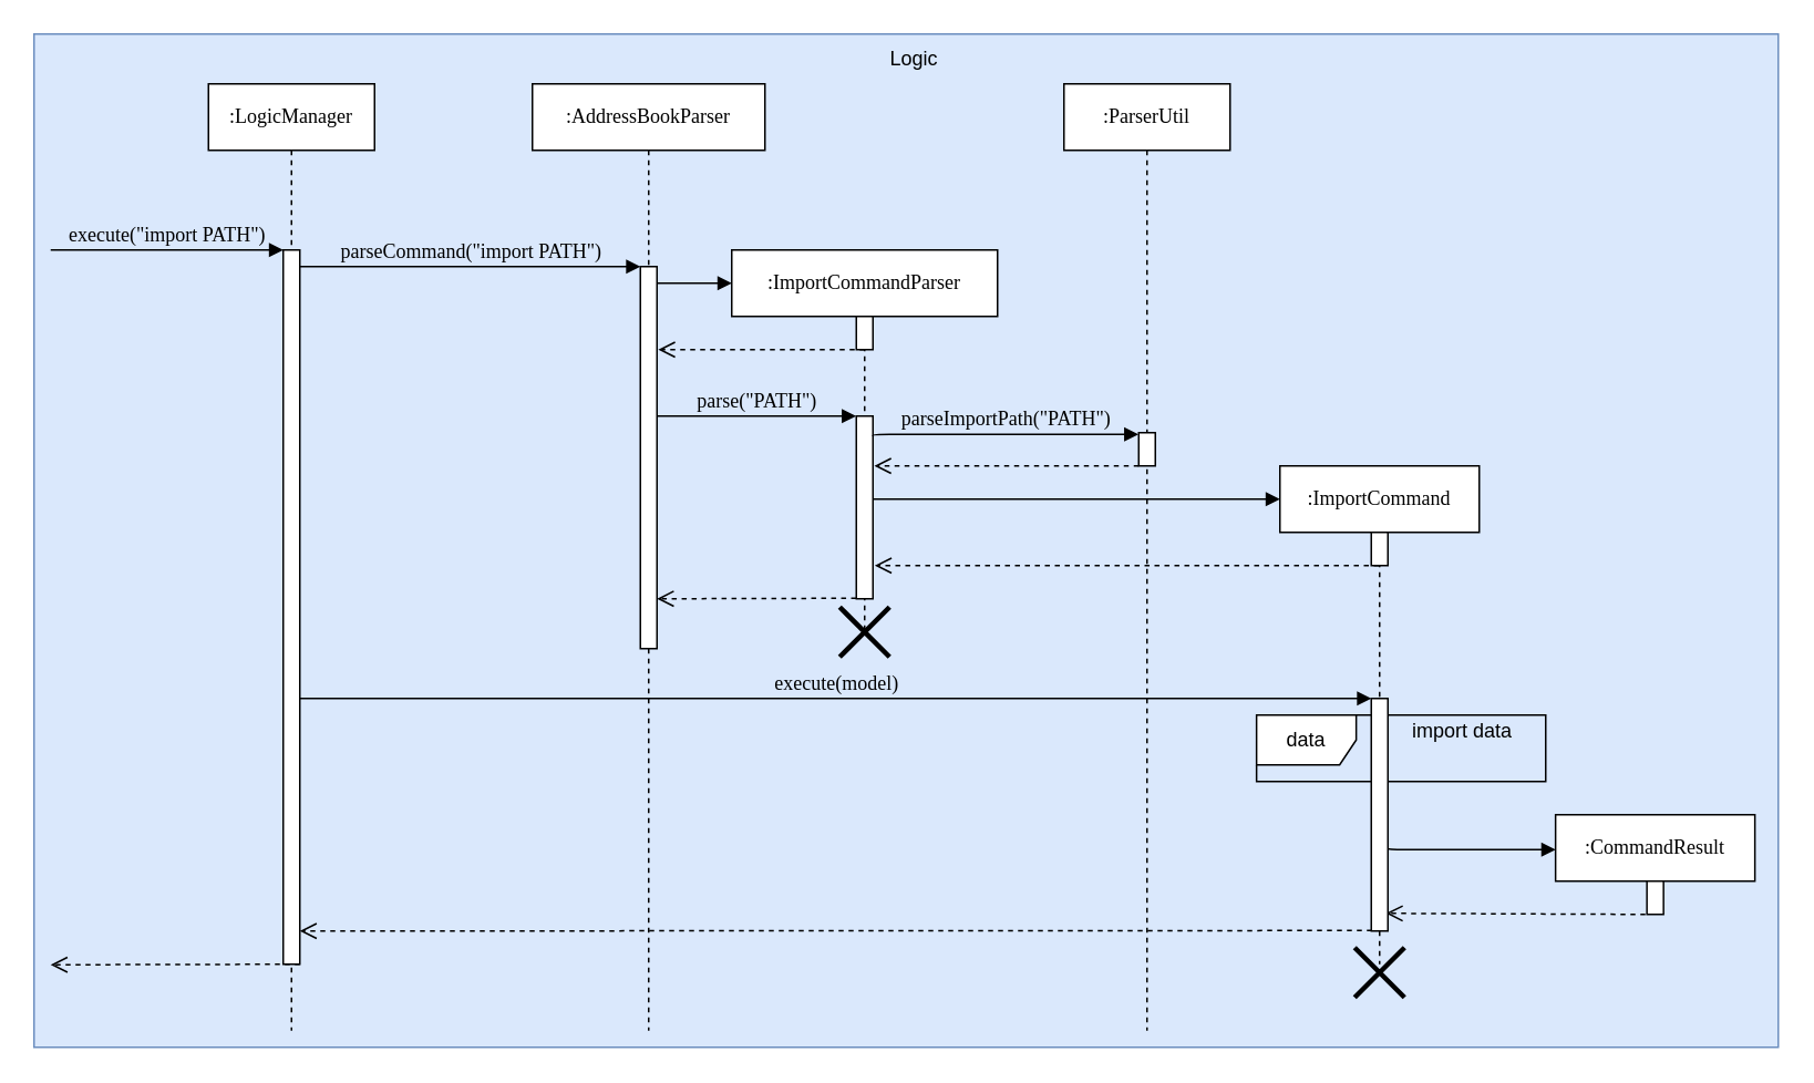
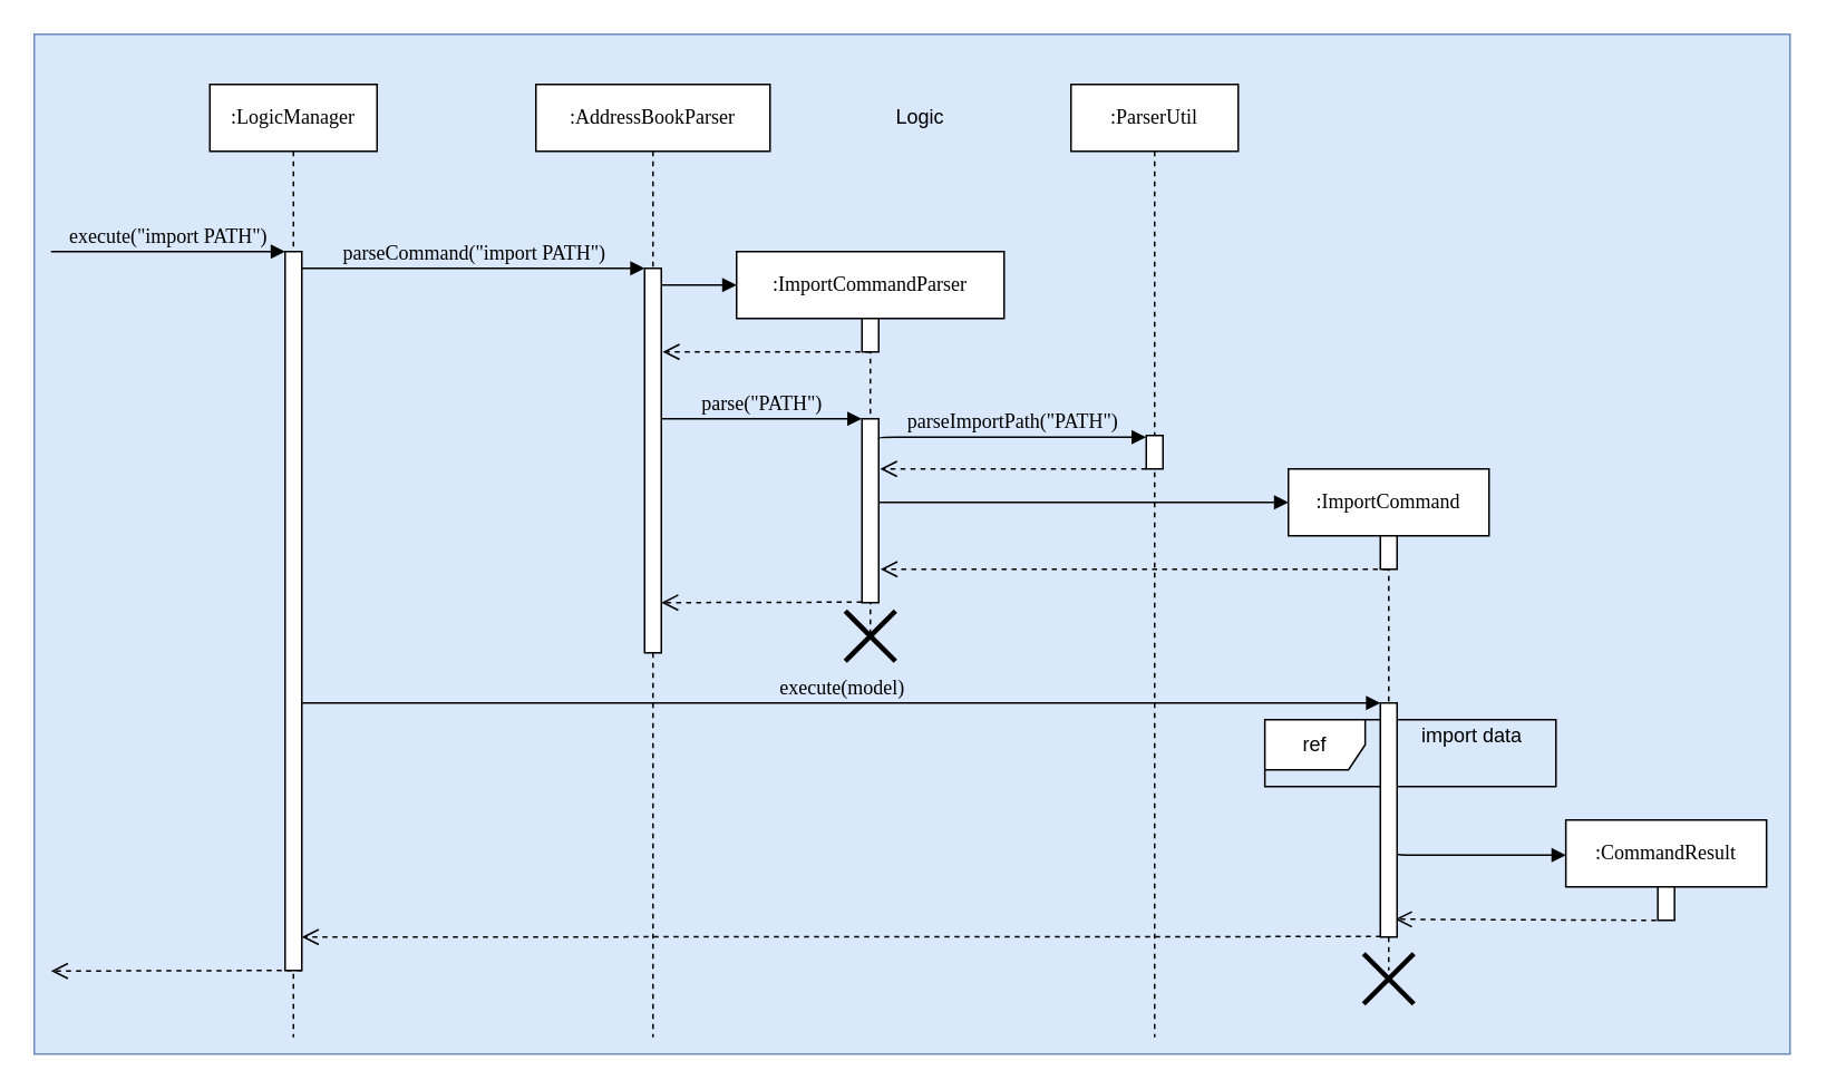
- <mxCell id="33" value="Logic" style="text;html=1;strokeColor=none;fillColor=none;align=center;verticalAlign=middle;whiteSpace=wrap;rounded=0;glass=0;" parent="1" vertex="1"><mxGeometry x="520" y="20" width="60" height="30" as="geometry" /></mxCell>
+ <mxCell id="33" value="Logic" style="text;html=1;strokeColor=none;fillColor=none;align=center;verticalAlign=middle;whiteSpace=wrap;rounded=0;glass=0;" parent="1" vertex="1"><mxGeometry x="520" y="55" width="60" height="30" as="geometry" /></mxCell>
- <mxCell id="34" value="data" style="shape=umlFrame;whiteSpace=wrap;html=1;" vertex="1" parent="1"><mxGeometry x="755.93" y="430" width="174.07" height="40" as="geometry" /></mxCell>
+ <mxCell id="34" value="ref" style="shape=umlFrame;whiteSpace=wrap;html=1;" vertex="1" parent="1"><mxGeometry x="755.93" y="430" width="174.07" height="40" as="geometry" /></mxCell>
